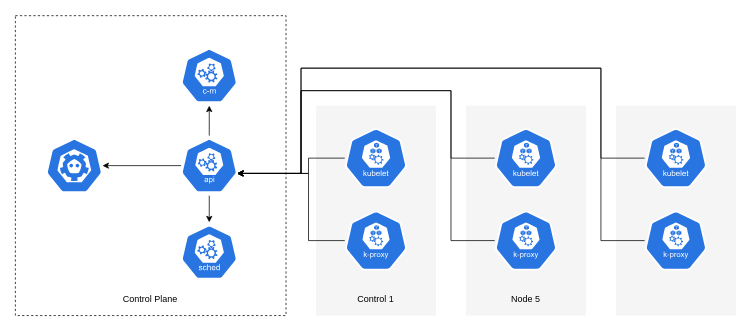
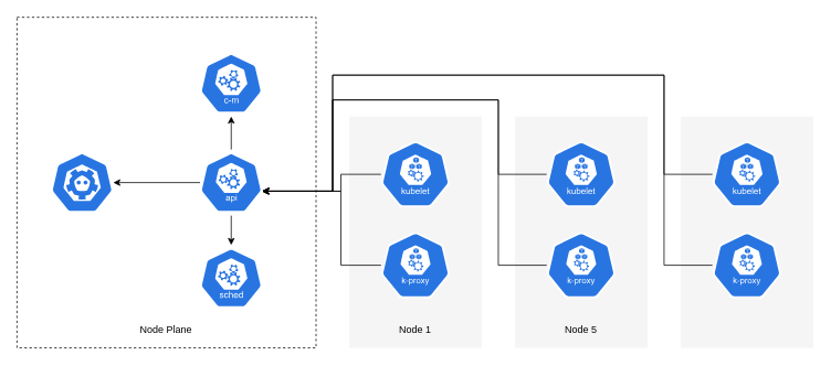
- <mxCell id="4" value="Control Plane" style="text;html=1;strokeColor=none;fillColor=none;align=center;verticalAlign=middle;whiteSpace=wrap;rounded=0;dashed=1;" vertex="1" parent="2"><mxGeometry x="138.383" y="355.556" width="84.233" height="44.444" as="geometry" /></mxCell>
+ <mxCell id="4" value="Node Plane" style="text;html=1;strokeColor=none;fillColor=none;align=center;verticalAlign=middle;whiteSpace=wrap;rounded=0;dashed=1;" vertex="1" parent="2"><mxGeometry x="138.383" y="355.556" width="84.233" height="44.444" as="geometry" /></mxCell>
- <mxCell id="15" value="Control 1" style="text;html=1;strokeColor=none;fillColor=none;align=center;verticalAlign=middle;whiteSpace=wrap;rounded=0;dashed=1;" vertex="1" parent="1"><mxGeometry x="421" y="375.56" width="160" height="44.44" as="geometry" /></mxCell>
+ <mxCell id="15" value="Node 1" style="text;html=1;strokeColor=none;fillColor=none;align=center;verticalAlign=middle;whiteSpace=wrap;rounded=0;dashed=1;" vertex="1" parent="1"><mxGeometry x="421" y="375.56" width="160" height="44.44" as="geometry" /></mxCell>
